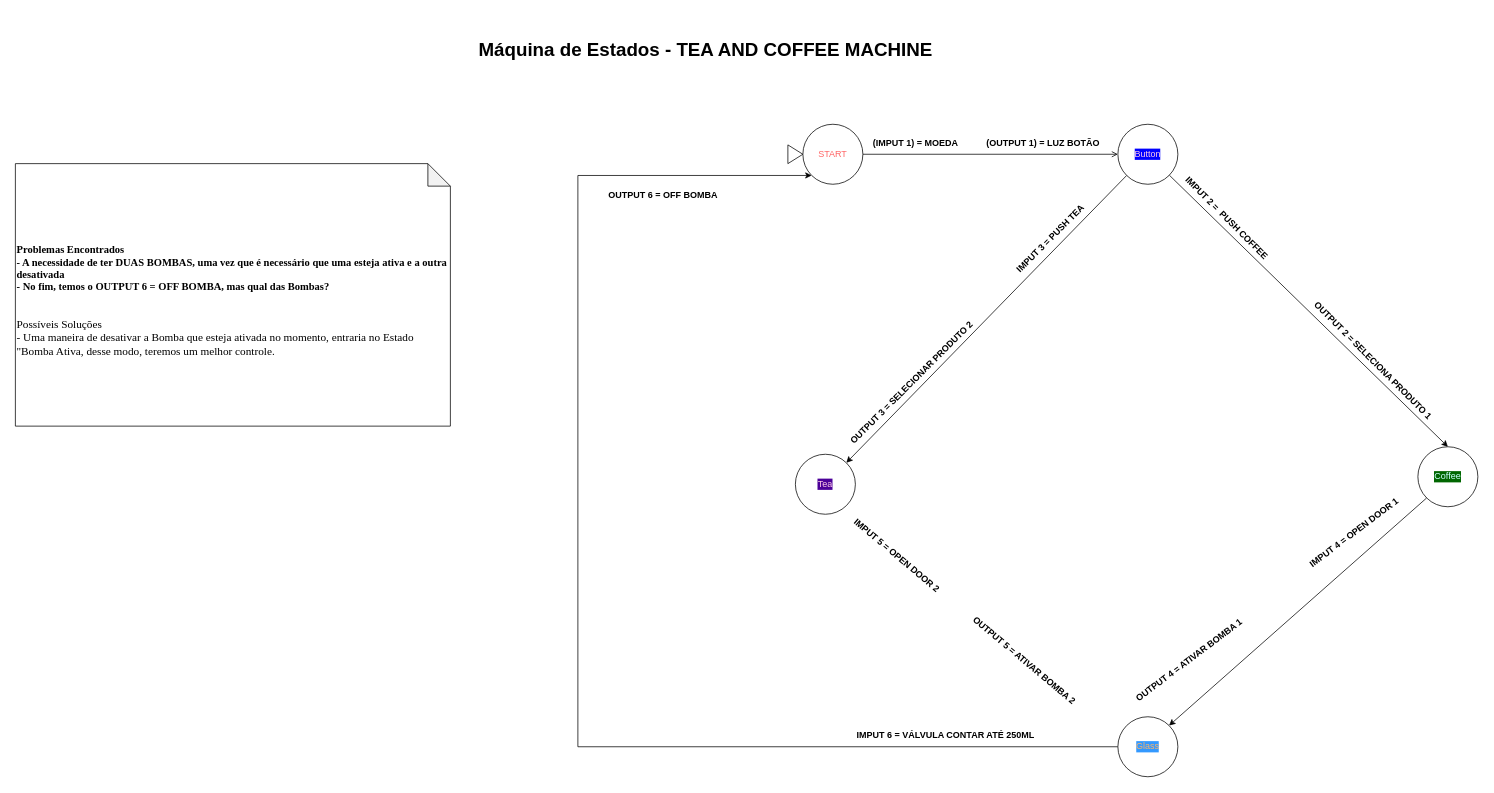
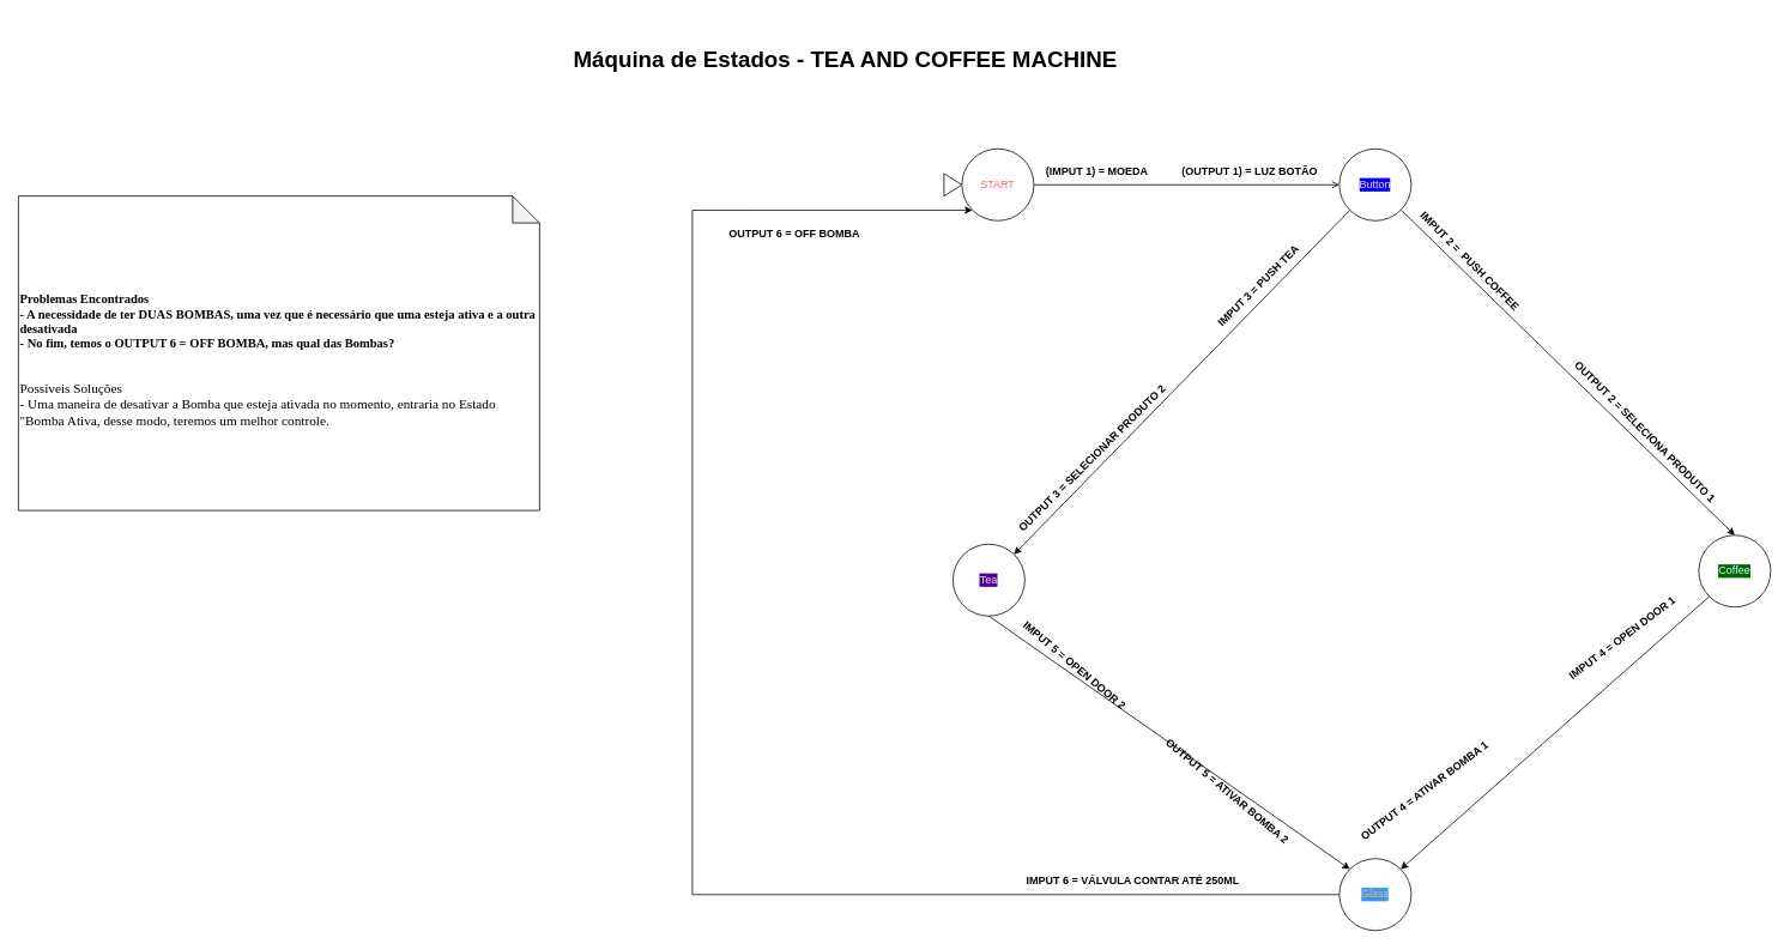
+ <mxCell id="19" value="" style="endArrow=classic;html=1;rounded=0;entryX=0;entryY=0;entryDx=0;entryDy=0;exitX=0.5;exitY=1;exitDx=0;exitDy=0;" parent="1" source="5" target="8" edge="1"><mxGeometry width="50" height="50" relative="1" as="geometry"><mxPoint x="1600" y="795" as="sourcePoint" /><mxPoint x="1650" y="745" as="targetPoint" /></mxGeometry></mxCell>
